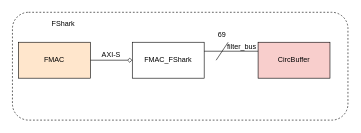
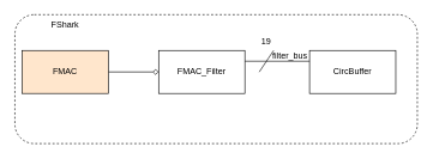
- <mxCell id="12" value="FShark" style="text;html=1;strokeColor=none;fillColor=none;align=center;verticalAlign=middle;whiteSpace=wrap;rounded=0;dashed=1;" parent="1" vertex="1"><mxGeometry x="75" y="25" width="60" height="30" as="geometry" /></mxCell>
+ <mxCell id="12" value="FShark" style="text;html=1;strokeColor=none;fillColor=none;align=center;verticalAlign=middle;whiteSpace=wrap;rounded=0;dashed=1;" parent="1" vertex="1"><mxGeometry x="60" y="20" width="60" height="30" as="geometry" /></mxCell>
- <mxCell id="8" value="69" style="text;html=1;strokeColor=none;fillColor=none;align=center;verticalAlign=middle;whiteSpace=wrap;rounded=0;" parent="1" vertex="1"><mxGeometry x="340" y="42" width="60" height="30" as="geometry" /></mxCell>
+ <mxCell id="8" value="19" style="text;html=1;strokeColor=none;fillColor=none;align=center;verticalAlign=middle;whiteSpace=wrap;rounded=0;" parent="1" vertex="1"><mxGeometry x="340" y="42" width="60" height="30" as="geometry" /></mxCell>
- <mxCell id="11" value="AXI-S" style="text;html=1;strokeColor=none;fillColor=none;align=center;verticalAlign=middle;whiteSpace=wrap;rounded=0;" parent="1" vertex="1"><mxGeometry x="155" y="76" width="60" height="30" as="geometry" /></mxCell>
- <mxCell id="2" value="FMAC_FShark" style="rounded=0;whiteSpace=wrap;html=1;" parent="1" vertex="1"><mxGeometry x="220" y="70" width="120" height="60" as="geometry" /></mxCell>
+ <mxCell id="2" value="FMAC_Filter" style="rounded=0;whiteSpace=wrap;html=1;" parent="1" vertex="1"><mxGeometry x="220" y="70" width="120" height="60" as="geometry" /></mxCell>
- <mxCell id="5" value="CircBuffer" style="rounded=0;whiteSpace=wrap;html=1;fillColor=#f8cecc;" parent="1" vertex="1"><mxGeometry x="430" y="70" width="120" height="60" as="geometry" /></mxCell>
+ <mxCell id="5" value="CircBuffer" style="rounded=0;whiteSpace=wrap;html=1;" parent="1" vertex="1"><mxGeometry x="430" y="70" width="120" height="60" as="geometry" /></mxCell>
